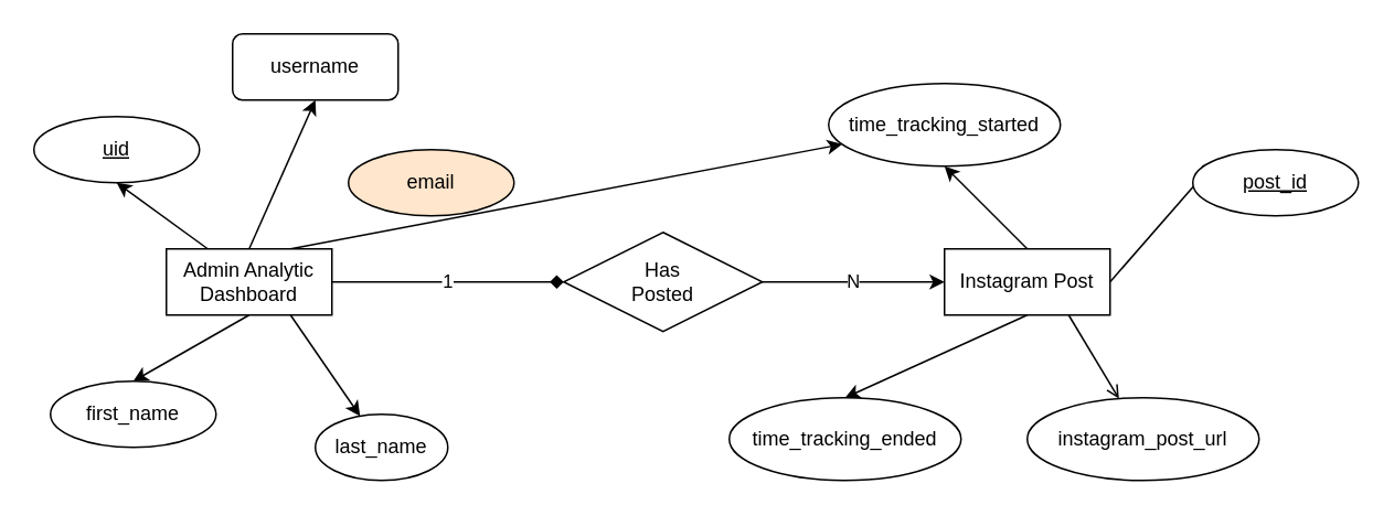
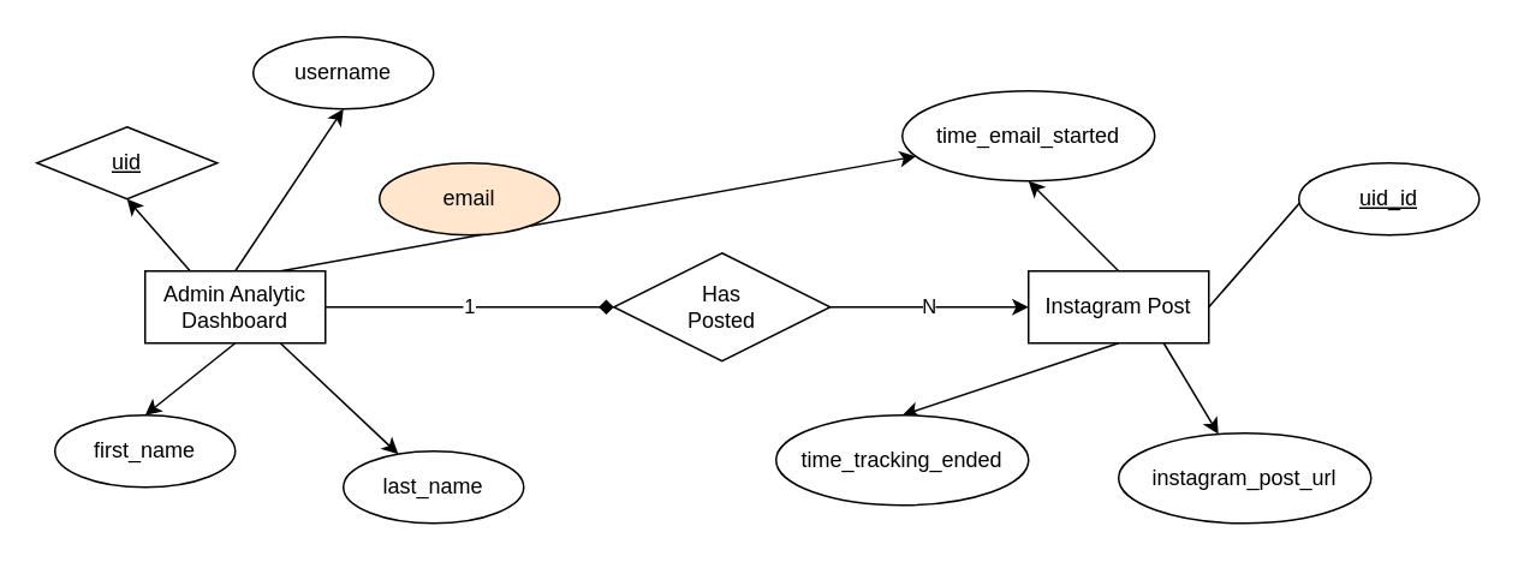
- <mxCell id="22" value="username" style="whiteSpace=wrap;html=1;align=center;rounded=1;" vertex="1" parent="1"><mxGeometry x="140" y="20" width="100" height="40" as="geometry" /></mxCell>
+ <mxCell id="22" value="username" style="ellipse;whiteSpace=wrap;html=1;align=center;" vertex="1" parent="1"><mxGeometry x="140" y="20" width="100" height="40" as="geometry" /></mxCell>
- <mxCell id="19" value="time_tracking_started" style="ellipse;whiteSpace=wrap;html=1;align=center;" vertex="1" parent="1"><mxGeometry x="500" y="50" width="140" height="50" as="geometry" /></mxCell>
+ <mxCell id="19" value="time_email_started" style="ellipse;whiteSpace=wrap;html=1;align=center;" vertex="1" parent="1"><mxGeometry x="500" y="50" width="140" height="50" as="geometry" /></mxCell>
- <mxCell id="12" value="uid" style="ellipse;whiteSpace=wrap;html=1;align=center;fontStyle=4;" vertex="1" parent="1"><mxGeometry x="20" y="70" width="100" height="40" as="geometry" /></mxCell>
+ <mxCell id="12" value="uid" style="rhombus;whiteSpace=wrap;html=1;align=center;fontStyle=4;" vertex="1" parent="1"><mxGeometry x="20" y="70" width="100" height="40" as="geometry" /></mxCell>
- <mxCell id="24" value="post_id" style="ellipse;whiteSpace=wrap;html=1;align=center;fontStyle=4;" vertex="1" parent="1"><mxGeometry x="720" y="90" width="100" height="40" as="geometry" /></mxCell>
+ <mxCell id="24" value="uid_id" style="ellipse;whiteSpace=wrap;html=1;align=center;fontStyle=4;" vertex="1" parent="1"><mxGeometry x="720" y="90" width="100" height="40" as="geometry" /></mxCell>
- <mxCell id="8" value="Admin Analytic&lt;br&gt;Dashboard" style="whiteSpace=wrap;html=1;align=center;" vertex="1" parent="1"><mxGeometry x="100" y="150" width="100" height="40" as="geometry" /></mxCell>
+ <mxCell id="8" value="Admin Analytic&lt;br&gt;Dashboard" style="whiteSpace=wrap;html=1;align=center;" vertex="1" parent="1"><mxGeometry x="80" y="150" width="100" height="40" as="geometry" /></mxCell>
- <mxCell id="16" style="rounded=0;orthogonalLoop=1;jettySize=auto;html=1;exitX=0.75;exitY=1;exitDx=0;exitDy=0;endArrow=open;" edge="1" parent="1" source="18" target="23"><mxGeometry relative="1" as="geometry" /></mxCell>
+ <mxCell id="16" style="rounded=0;orthogonalLoop=1;jettySize=auto;html=1;exitX=0.75;exitY=1;exitDx=0;exitDy=0;" edge="1" parent="1" source="18" target="23"><mxGeometry relative="1" as="geometry" /></mxCell>
- <mxCell id="20" value="time_tracking_ended" style="ellipse;whiteSpace=wrap;html=1;align=center;" vertex="1" parent="1"><mxGeometry x="440" y="240" width="140" height="50" as="geometry" /></mxCell>
+ <mxCell id="20" value="time_tracking_ended" style="ellipse;whiteSpace=wrap;html=1;align=center;" vertex="1" parent="1"><mxGeometry x="430" y="230" width="140" height="50" as="geometry" /></mxCell>
- <mxCell id="21" value="last_name" style="ellipse;whiteSpace=wrap;html=1;align=center;" vertex="1" parent="1"><mxGeometry x="190" y="250" width="80" height="40" as="geometry" /></mxCell>
+ <mxCell id="21" value="last_name" style="ellipse;whiteSpace=wrap;html=1;align=center;" vertex="1" parent="1"><mxGeometry x="190" y="250" width="100" height="40" as="geometry" /></mxCell>
